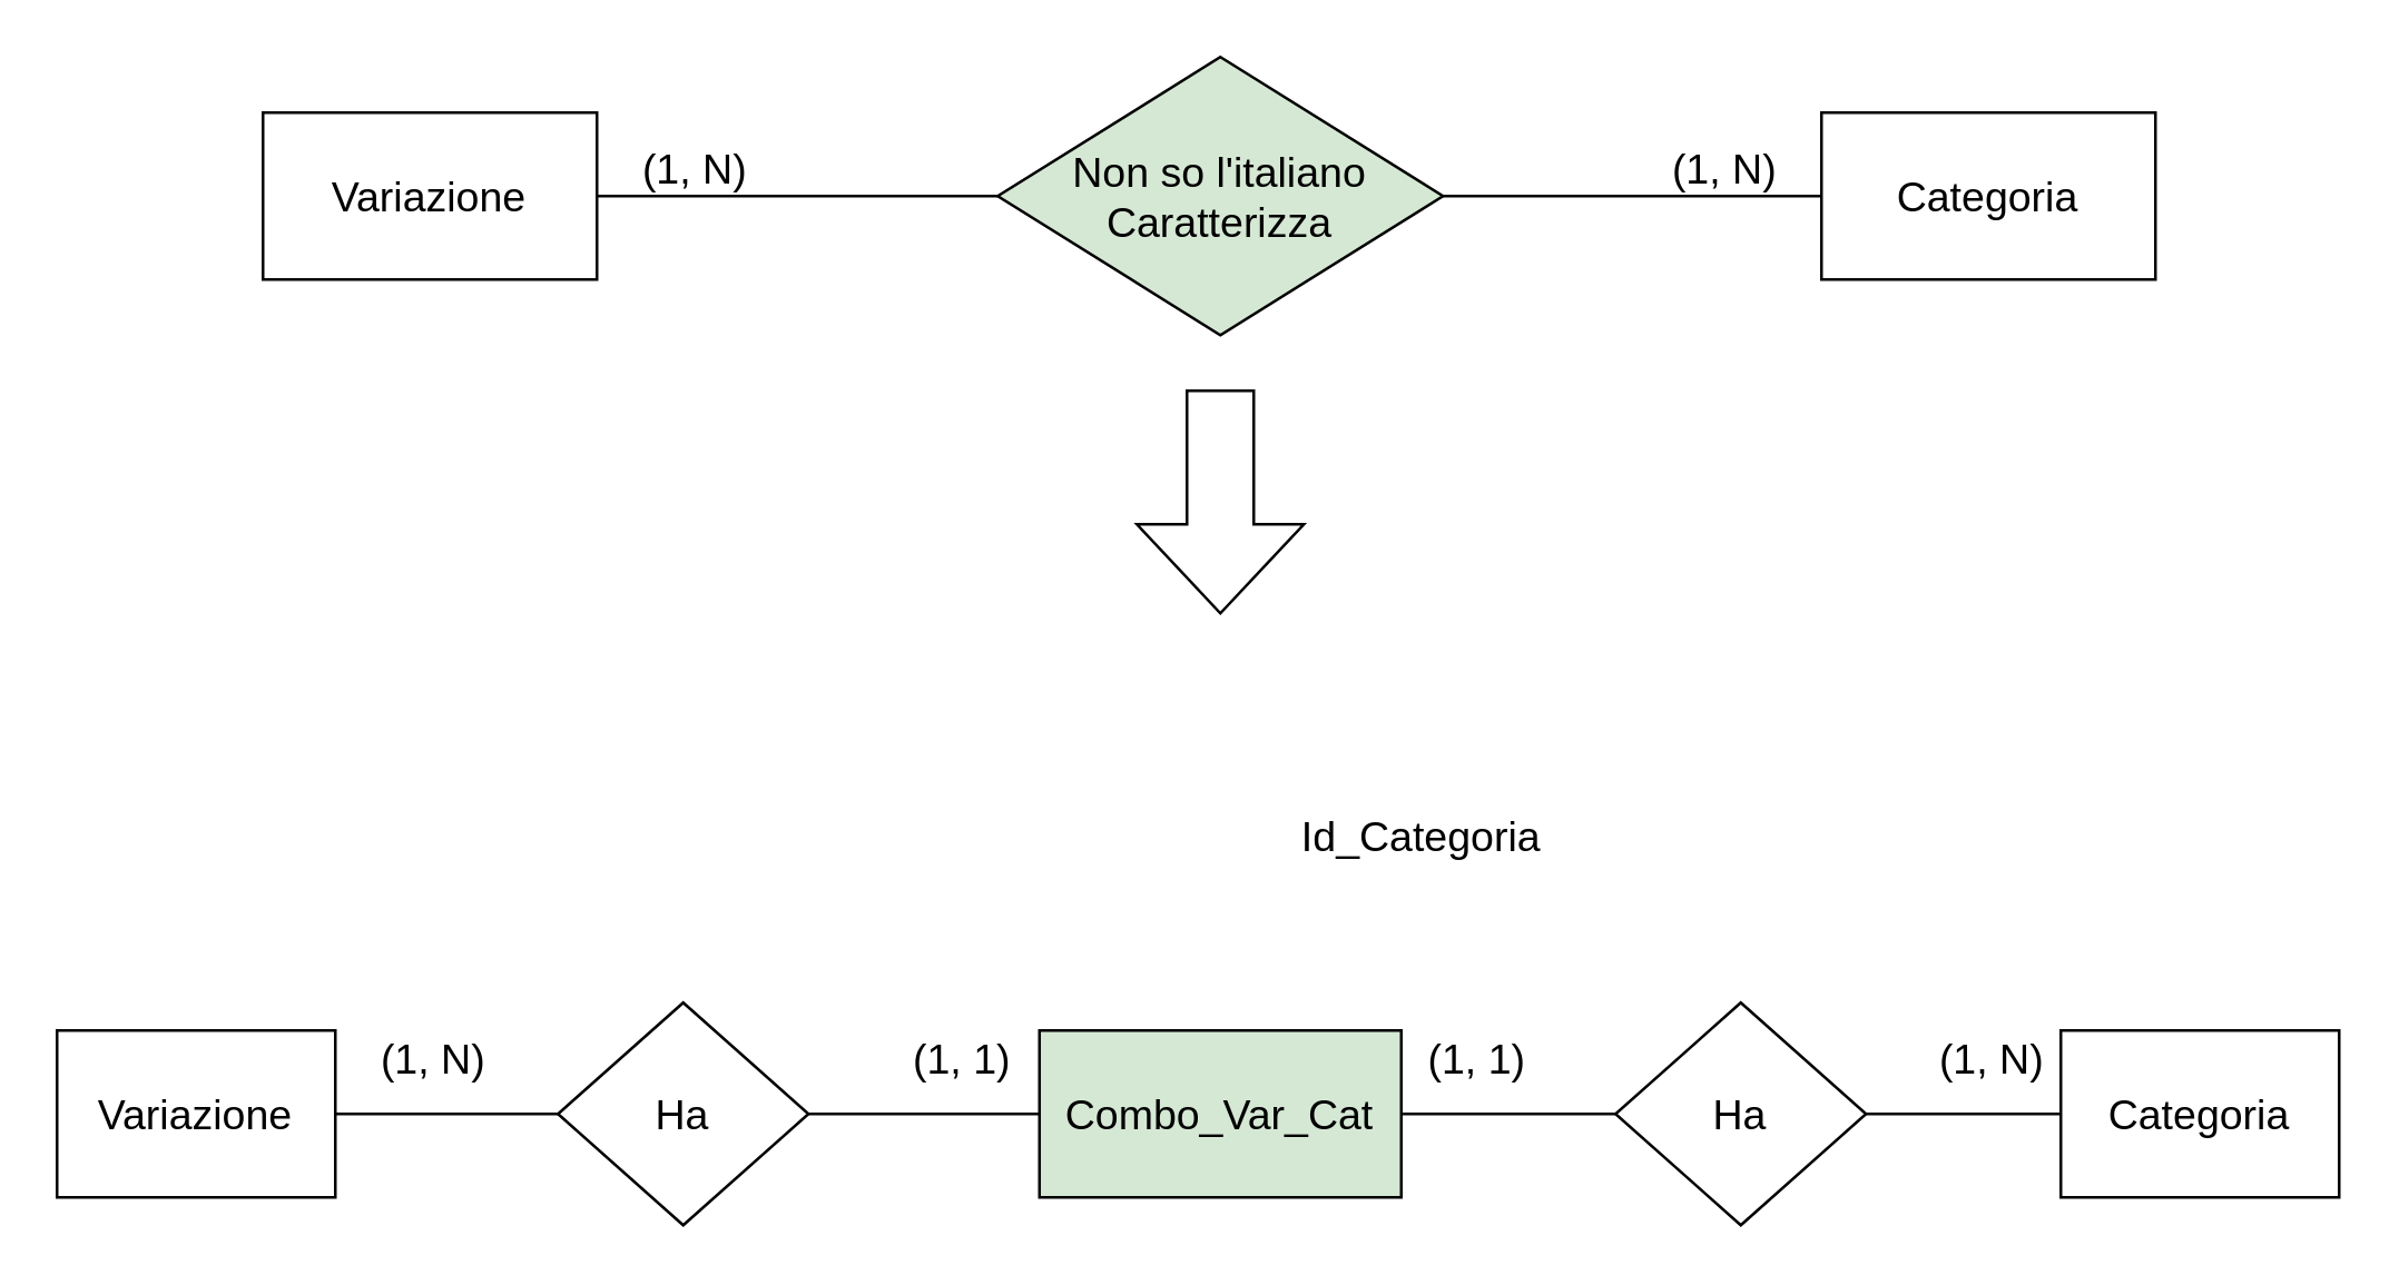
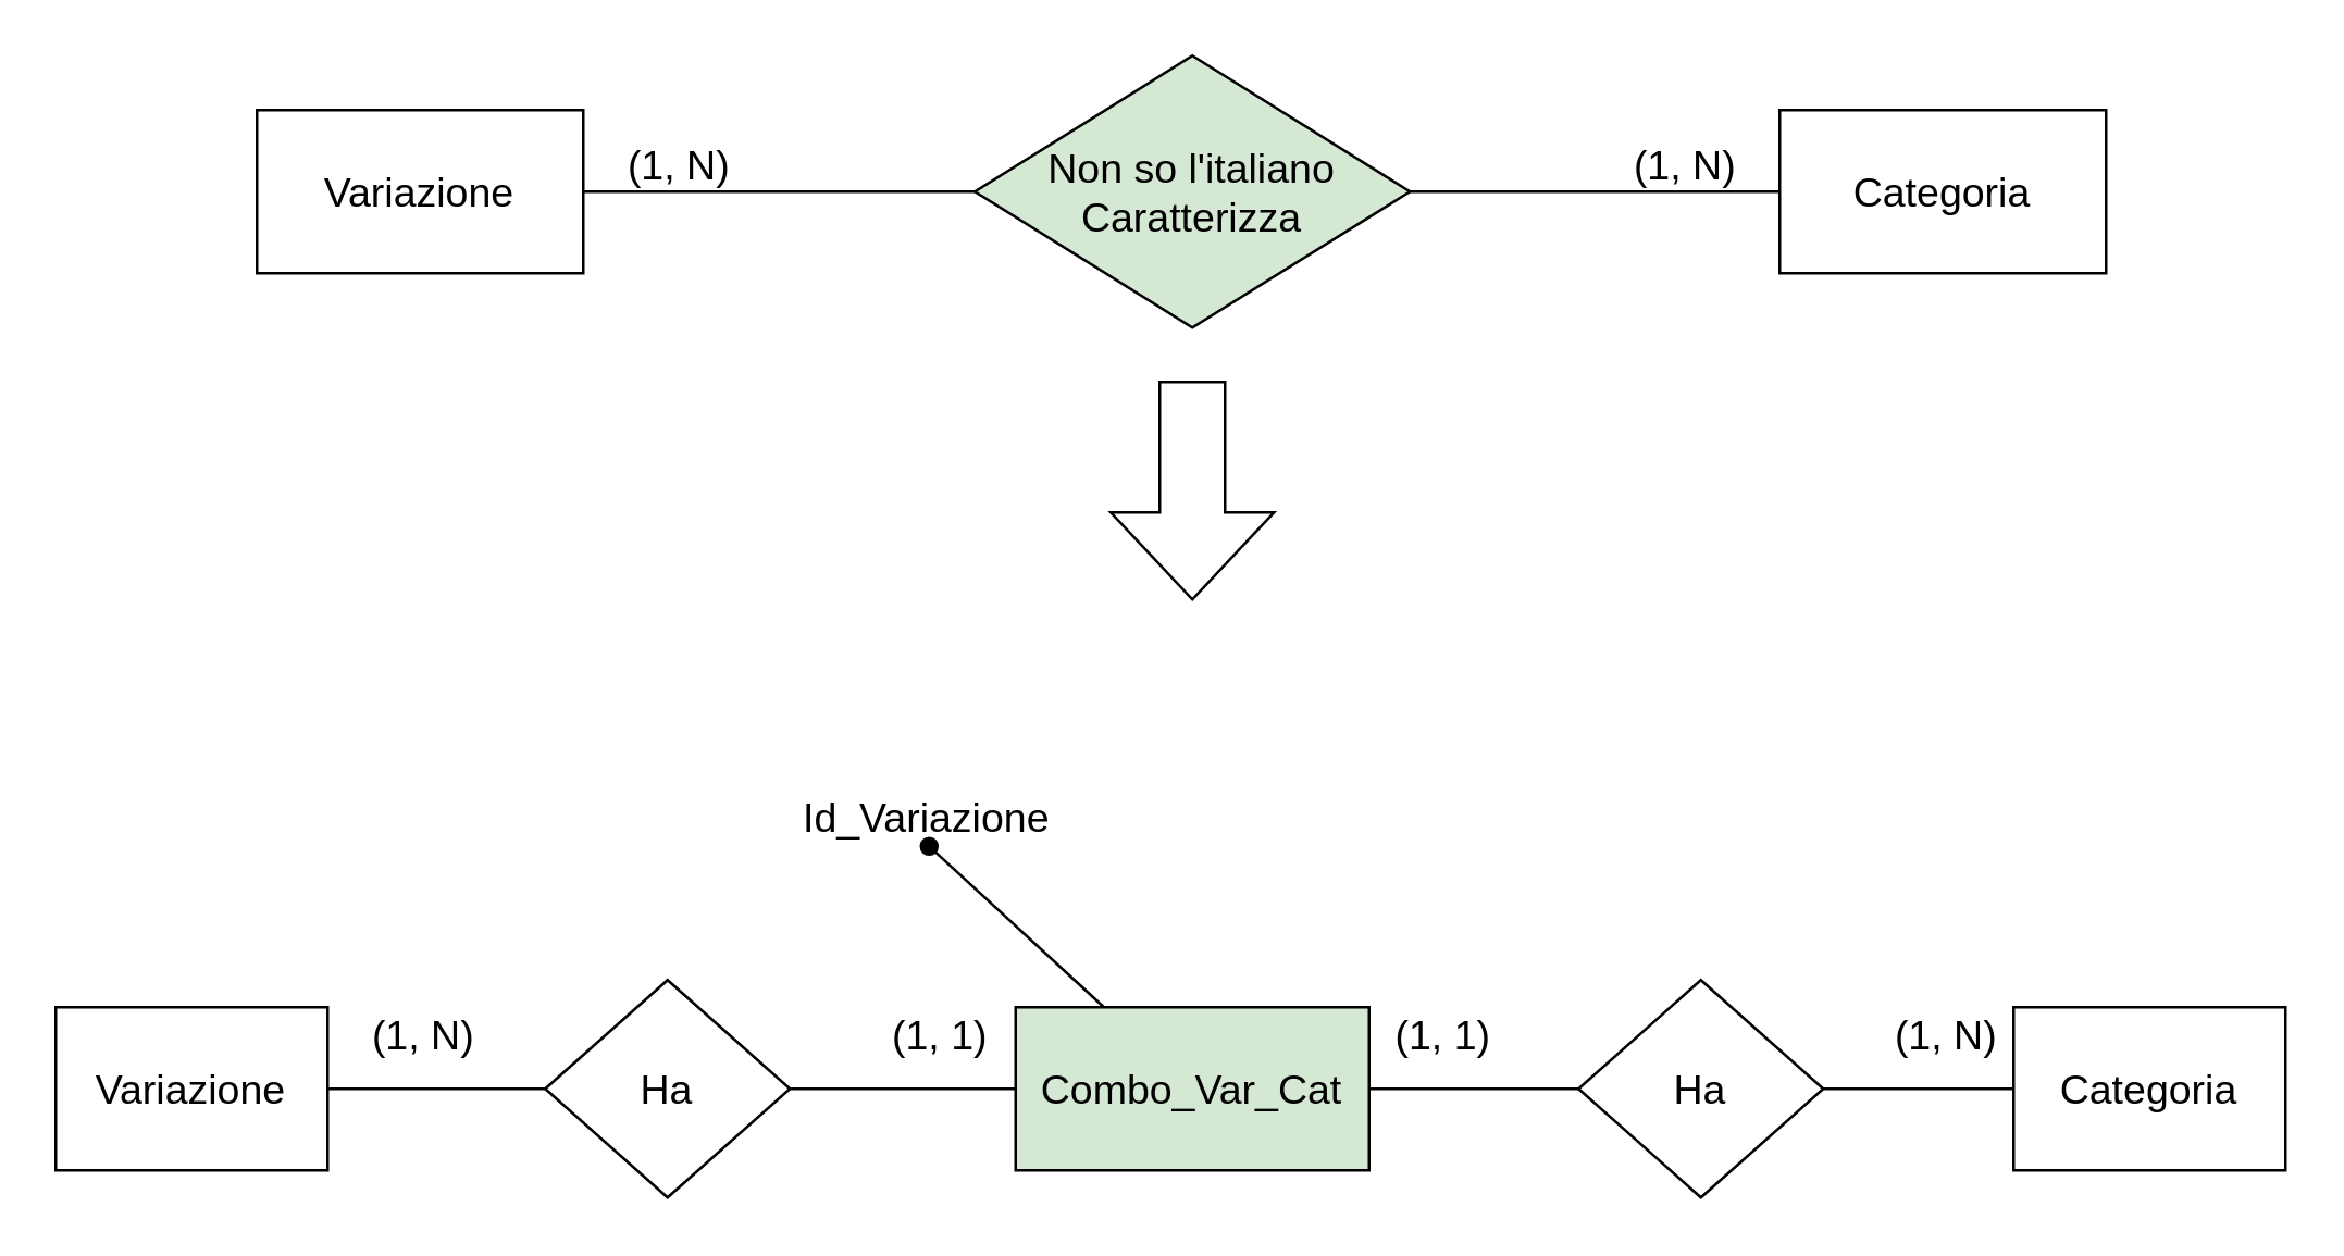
+ <mxCell id="18" value="Id_Variazione" style="text;html=1;align=center;verticalAlign=middle;resizable=0;points=[];autosize=1;strokeColor=none;fillColor=none;fontSize=15;" vertex="1" parent="1"><mxGeometry x="285" y="290" width="110" height="20" as="geometry" /></mxCell>
- <mxCell id="19" value="Id_Categoria" style="text;html=1;align=center;verticalAlign=middle;resizable=0;points=[];autosize=1;strokeColor=none;fillColor=none;fontSize=15;" vertex="1" parent="1"><mxGeometry x="460" y="290" width="100" height="20" as="geometry" /></mxCell>
+ <mxCell id="14" style="edgeStyle=none;html=1;exitX=0.25;exitY=0;exitDx=0;exitDy=0;entryX=0.511;entryY=1.04;entryDx=0;entryDy=0;entryPerimeter=0;fontSize=15;endArrow=oval;endFill=1;" edge="1" parent="1" source="15" target="18"><mxGeometry relative="1" as="geometry" /></mxCell>
